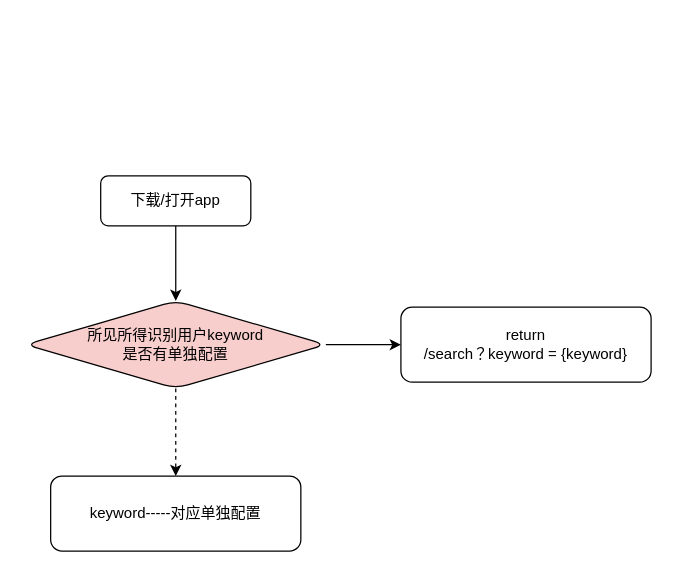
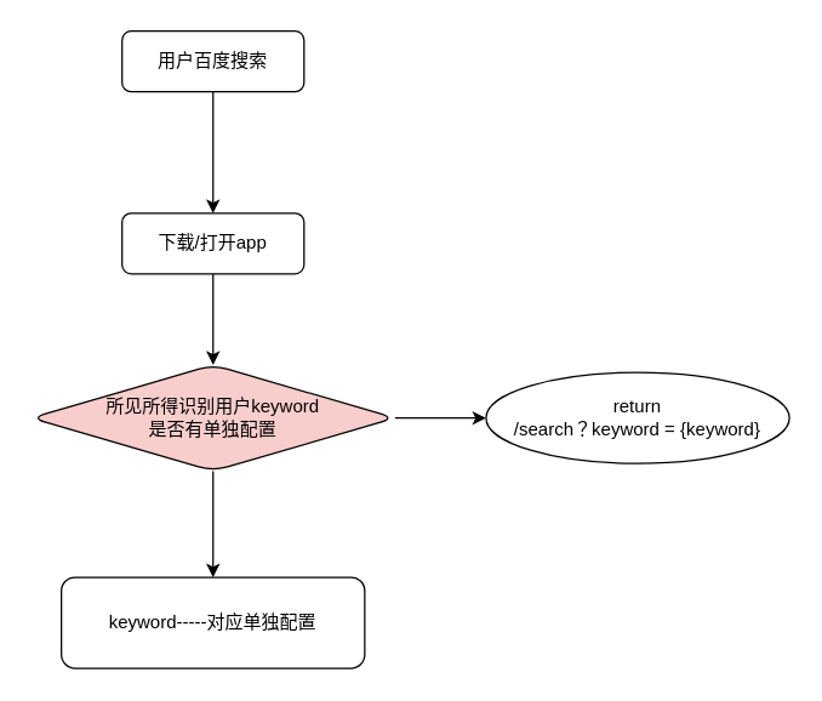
+ <mxCell id="3" value="用户百度搜索" style="rounded=1;whiteSpace=wrap;html=1;" vertex="1" parent="1"><mxGeometry x="80" y="20" width="120" height="40" as="geometry" /></mxCell>
+ <mxCell id="2" value="" style="edgeStyle=orthogonalEdgeStyle;rounded=0;orthogonalLoop=1;jettySize=auto;html=1;" edge="1" parent="1" source="3" target="5"><mxGeometry relative="1" as="geometry" /></mxCell>
- <mxCell id="10" value="return &lt;br&gt;/search？keyword = {keyword}" style="whiteSpace=wrap;html=1;rounded=1;" vertex="1" parent="1"><mxGeometry x="320" y="245" width="200" height="60" as="geometry" /></mxCell>
+ <mxCell id="10" value="return &lt;br&gt;/search？keyword = {keyword}" style="ellipse;whiteSpace=wrap;html=1;" vertex="1" parent="1"><mxGeometry x="320" y="245" width="200" height="60" as="geometry" /></mxCell>
- <mxCell id="6" value="" style="edgeStyle=orthogonalEdgeStyle;rounded=0;orthogonalLoop=1;jettySize=auto;html=1;dashed=1;" edge="1" parent="1" source="8" target="9"><mxGeometry relative="1" as="geometry" /></mxCell>
+ <mxCell id="6" value="" style="edgeStyle=orthogonalEdgeStyle;rounded=0;orthogonalLoop=1;jettySize=auto;html=1;" edge="1" parent="1" source="8" target="9"><mxGeometry relative="1" as="geometry" /></mxCell>
